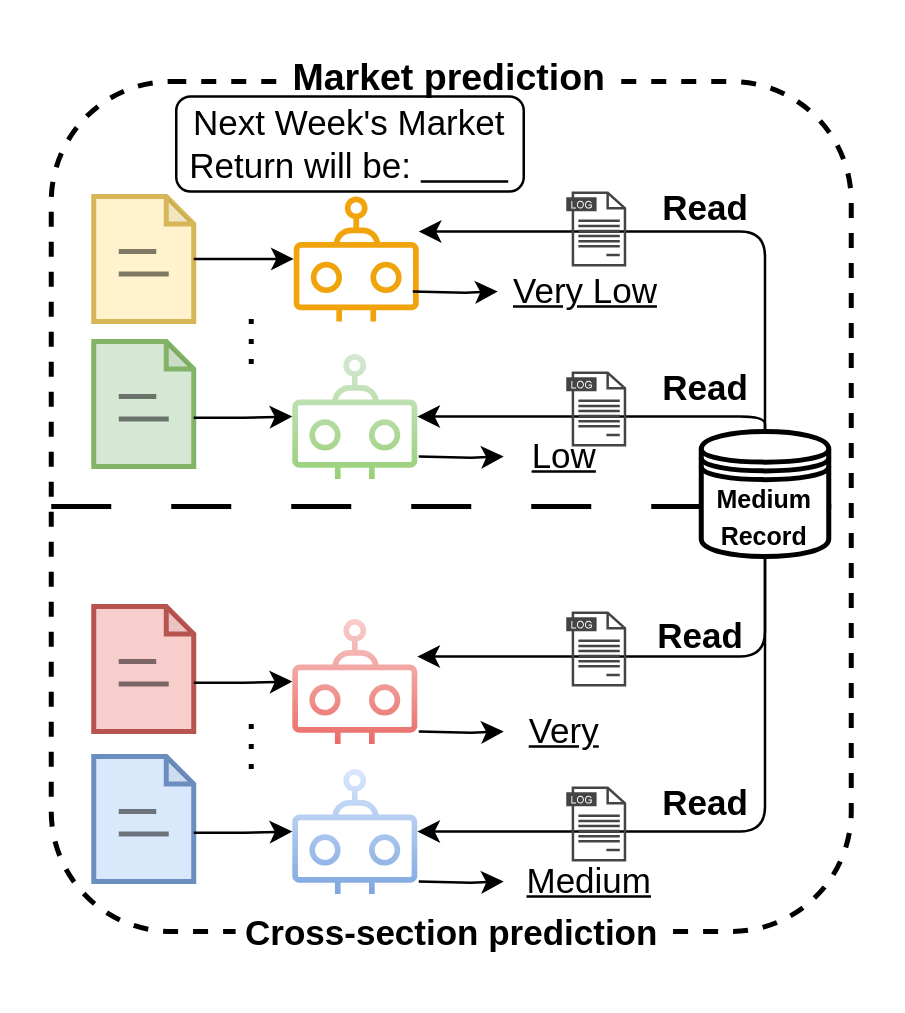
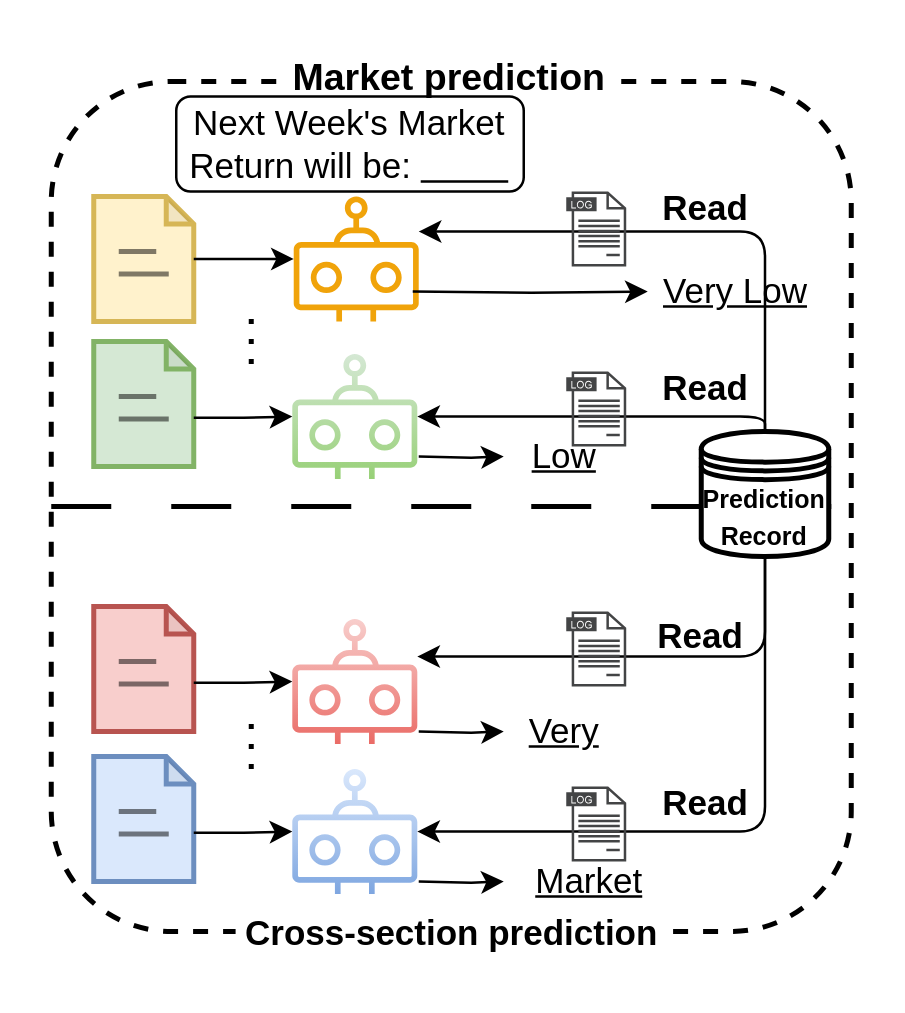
- <mxCell id="50" value="Very Low" style="text;html=1;strokeColor=none;fillColor=none;align=center;verticalAlign=middle;whiteSpace=wrap;rounded=0;fontSize=14;fontStyle=4" parent="1" vertex="1"><mxGeometry x="198.59" y="106" width="70" height="20" as="geometry" /></mxCell>
+ <mxCell id="50" value="Very Low" style="text;html=1;strokeColor=none;fillColor=none;align=center;verticalAlign=middle;whiteSpace=wrap;rounded=0;fontSize=14;fontStyle=4" parent="1" vertex="1"><mxGeometry x="258.59" y="106" width="70" height="20" as="geometry" /></mxCell>
- <mxCell id="41" value="&lt;font style=&quot;font-size: 10px;&quot;&gt;&lt;b&gt;Medium&lt;br&gt;Record&lt;/b&gt;&lt;/font&gt;" style="shape=datastore;whiteSpace=wrap;html=1;strokeWidth=2;" parent="1" vertex="1"><mxGeometry x="280" y="172" width="51" height="50" as="geometry" /></mxCell>
+ <mxCell id="41" value="&lt;font style=&quot;font-size: 10px;&quot;&gt;&lt;b&gt;Prediction&lt;br&gt;Record&lt;/b&gt;&lt;/font&gt;" style="shape=datastore;whiteSpace=wrap;html=1;strokeWidth=2;" parent="1" vertex="1"><mxGeometry x="280" y="172" width="51" height="50" as="geometry" /></mxCell>
- <mxCell id="56" value="Medium" style="text;html=1;strokeColor=none;fillColor=none;align=center;verticalAlign=middle;whiteSpace=wrap;rounded=0;fontSize=14;fontStyle=4" parent="1" vertex="1"><mxGeometry x="200.99" y="342" width="69.01" height="20" as="geometry" /></mxCell>
+ <mxCell id="56" value="Market" style="text;html=1;strokeColor=none;fillColor=none;align=center;verticalAlign=middle;whiteSpace=wrap;rounded=0;fontSize=14;fontStyle=4" parent="1" vertex="1"><mxGeometry x="200.99" y="342" width="69.01" height="20" as="geometry" /></mxCell>
